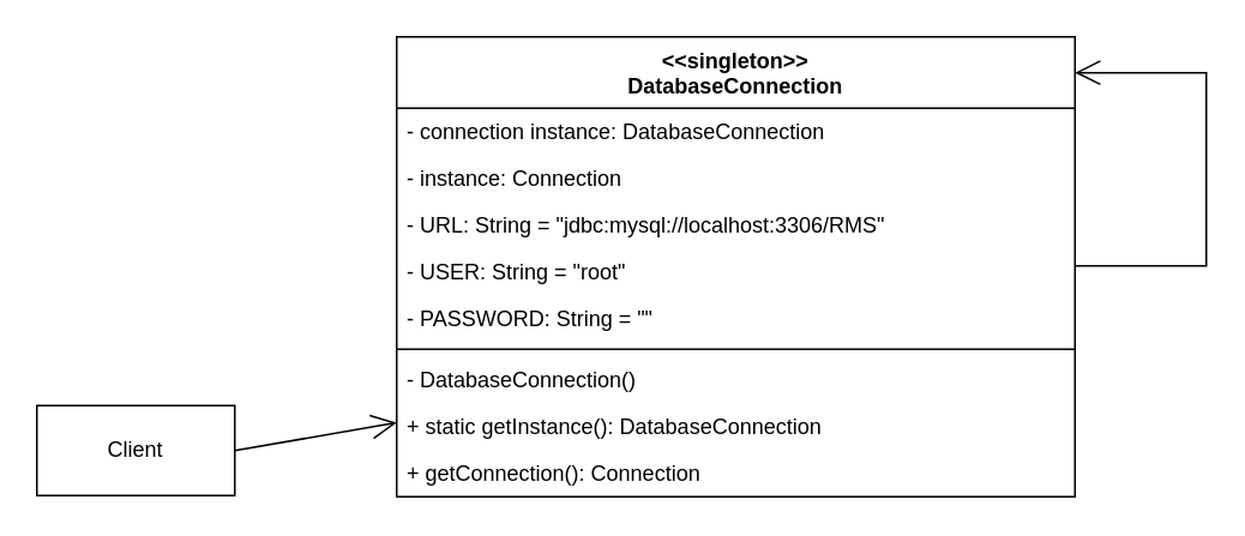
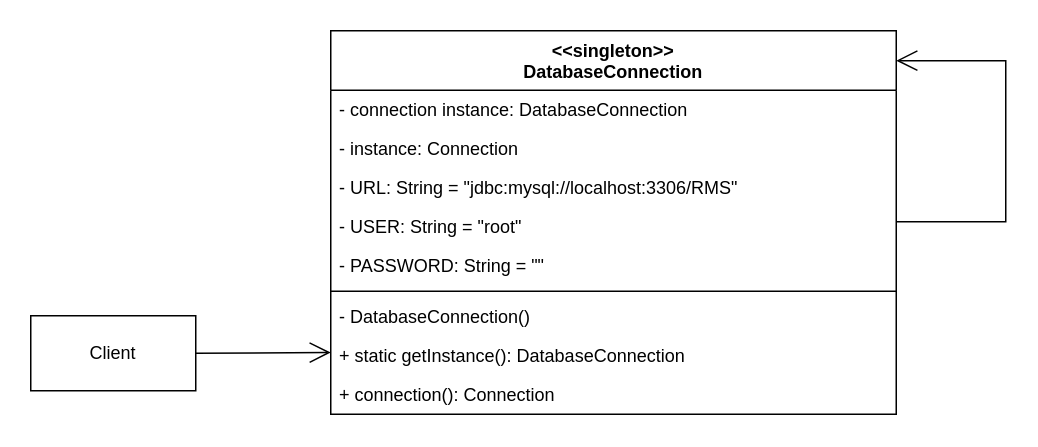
- <mxCell id="13" value="Client" style="html=1;whiteSpace=wrap;" vertex="1" parent="1"><mxGeometry x="20" y="225" width="110" height="50" as="geometry" /></mxCell>
+ <mxCell id="13" value="Client" style="html=1;whiteSpace=wrap;" vertex="1" parent="1"><mxGeometry x="20" y="210" width="110" height="50" as="geometry" /></mxCell>
- <mxCell id="11" value="+ getConnection(): Connection" style="text;strokeColor=none;fillColor=none;align=left;verticalAlign=top;spacingLeft=4;spacingRight=4;overflow=hidden;rotatable=0;points=[[0,0.5],[1,0.5]];portConstraint=eastwest;" vertex="1" parent="2"><mxGeometry y="229.632" width="377" height="26" as="geometry" /></mxCell>
+ <mxCell id="11" value="+ connection(): Connection" style="text;strokeColor=none;fillColor=none;align=left;verticalAlign=top;spacingLeft=4;spacingRight=4;overflow=hidden;rotatable=0;points=[[0,0.5],[1,0.5]];portConstraint=eastwest;" vertex="1" parent="2"><mxGeometry y="229.632" width="377" height="26" as="geometry" /></mxCell>
